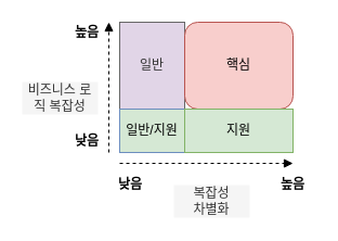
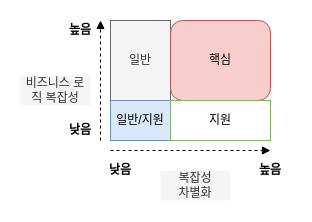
- <mxCell id="2" value="일반" style="rounded=0;whiteSpace=wrap;html=1;fillColor=#e1d5e7;fontColor=#333333;strokeColor=#666666;" vertex="1" parent="1"><mxGeometry x="110" y="20" width="60" height="80" as="geometry" /></mxCell>
+ <mxCell id="2" value="일반" style="rounded=0;whiteSpace=wrap;html=1;fillColor=#f5f5f5;fontColor=#333333;strokeColor=#666666;" vertex="1" parent="1"><mxGeometry x="110" y="20" width="60" height="80" as="geometry" /></mxCell>
- <mxCell id="3" value="일반/지원" style="rounded=0;whiteSpace=wrap;html=1;fillColor=#d5e8d4;strokeColor=#6c8ebf;" vertex="1" parent="1"><mxGeometry x="110" y="100" width="60" height="40" as="geometry" /></mxCell>
+ <mxCell id="3" value="일반/지원" style="rounded=0;whiteSpace=wrap;html=1;fillColor=#dae8fc;strokeColor=#6c8ebf;" vertex="1" parent="1"><mxGeometry x="110" y="100" width="60" height="40" as="geometry" /></mxCell>
- <mxCell id="5" value="지원" style="rounded=0;whiteSpace=wrap;html=1;fillColor=#d5e8d4;strokeColor=#82b366;" vertex="1" parent="1"><mxGeometry x="170" y="100" width="100" height="40" as="geometry" /></mxCell>
+ <mxCell id="5" value="지원" style="rounded=0;whiteSpace=wrap;html=1;fillColor=#ffffff;strokeColor=#82b366;" vertex="1" parent="1"><mxGeometry x="170" y="100" width="100" height="40" as="geometry" /></mxCell>
